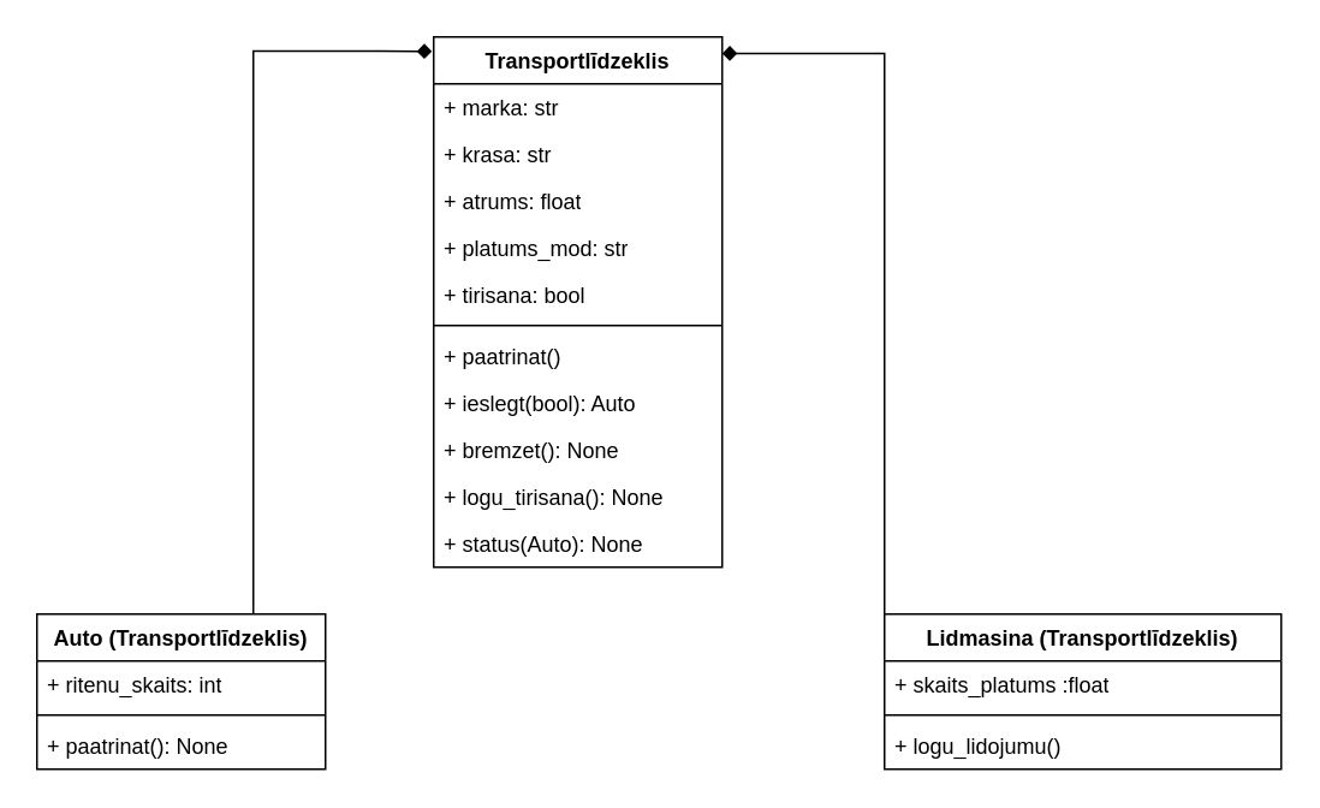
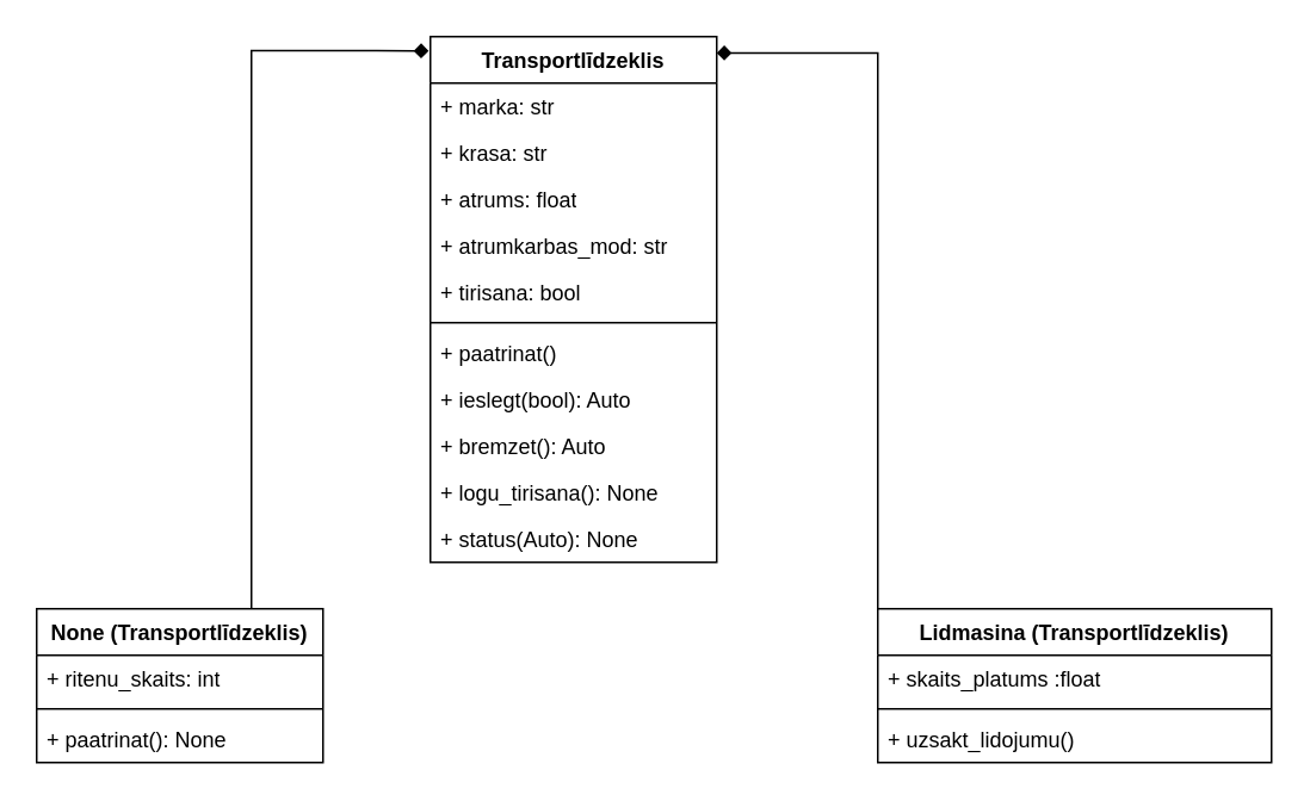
- <mxCell id="10" value="+ platums_mod: str" style="text;strokeColor=none;fillColor=none;align=left;verticalAlign=top;spacingLeft=4;spacingRight=4;overflow=hidden;rotatable=0;points=[[0,0.5],[1,0.5]];portConstraint=eastwest;whiteSpace=wrap;html=1;" vertex="1" parent="6"><mxGeometry y="104" width="160" height="26" as="geometry" /></mxCell>
+ <mxCell id="10" value="+ atrumkarbas_mod: str" style="text;strokeColor=none;fillColor=none;align=left;verticalAlign=top;spacingLeft=4;spacingRight=4;overflow=hidden;rotatable=0;points=[[0,0.5],[1,0.5]];portConstraint=eastwest;whiteSpace=wrap;html=1;" vertex="1" parent="6"><mxGeometry y="104" width="160" height="26" as="geometry" /></mxCell>
- <mxCell id="15" value="+ bremzet(): None" style="text;strokeColor=none;fillColor=none;align=left;verticalAlign=top;spacingLeft=4;spacingRight=4;overflow=hidden;rotatable=0;points=[[0,0.5],[1,0.5]];portConstraint=eastwest;whiteSpace=wrap;html=1;" vertex="1" parent="6"><mxGeometry y="216" width="160" height="26" as="geometry" /></mxCell>
+ <mxCell id="15" value="+ bremzet(): Auto" style="text;strokeColor=none;fillColor=none;align=left;verticalAlign=top;spacingLeft=4;spacingRight=4;overflow=hidden;rotatable=0;points=[[0,0.5],[1,0.5]];portConstraint=eastwest;whiteSpace=wrap;html=1;" vertex="1" parent="6"><mxGeometry y="216" width="160" height="26" as="geometry" /></mxCell>
- <mxCell id="2" value="Auto (Transportlīdzeklis)" style="swimlane;fontStyle=1;align=center;verticalAlign=top;childLayout=stackLayout;horizontal=1;startSize=26;horizontalStack=0;resizeParent=1;resizeParentMax=0;resizeLast=0;collapsible=1;marginBottom=0;whiteSpace=wrap;html=1;" parent="1" vertex="1"><mxGeometry x="20" y="340" width="160" height="86" as="geometry" /></mxCell>
+ <mxCell id="2" value="None (Transportlīdzeklis)" style="swimlane;fontStyle=1;align=center;verticalAlign=top;childLayout=stackLayout;horizontal=1;startSize=26;horizontalStack=0;resizeParent=1;resizeParentMax=0;resizeLast=0;collapsible=1;marginBottom=0;whiteSpace=wrap;html=1;" parent="1" vertex="1"><mxGeometry x="20" y="340" width="160" height="86" as="geometry" /></mxCell>
- <mxCell id="21" value="+ logu_lidojumu()" style="text;strokeColor=none;fillColor=none;align=left;verticalAlign=top;spacingLeft=4;spacingRight=4;overflow=hidden;rotatable=0;points=[[0,0.5],[1,0.5]];portConstraint=eastwest;whiteSpace=wrap;html=1;" vertex="1" parent="18"><mxGeometry y="60" width="220" height="26" as="geometry" /></mxCell>
+ <mxCell id="21" value="+ uzsakt_lidojumu()" style="text;strokeColor=none;fillColor=none;align=left;verticalAlign=top;spacingLeft=4;spacingRight=4;overflow=hidden;rotatable=0;points=[[0,0.5],[1,0.5]];portConstraint=eastwest;whiteSpace=wrap;html=1;" vertex="1" parent="18"><mxGeometry y="60" width="220" height="26" as="geometry" /></mxCell>
